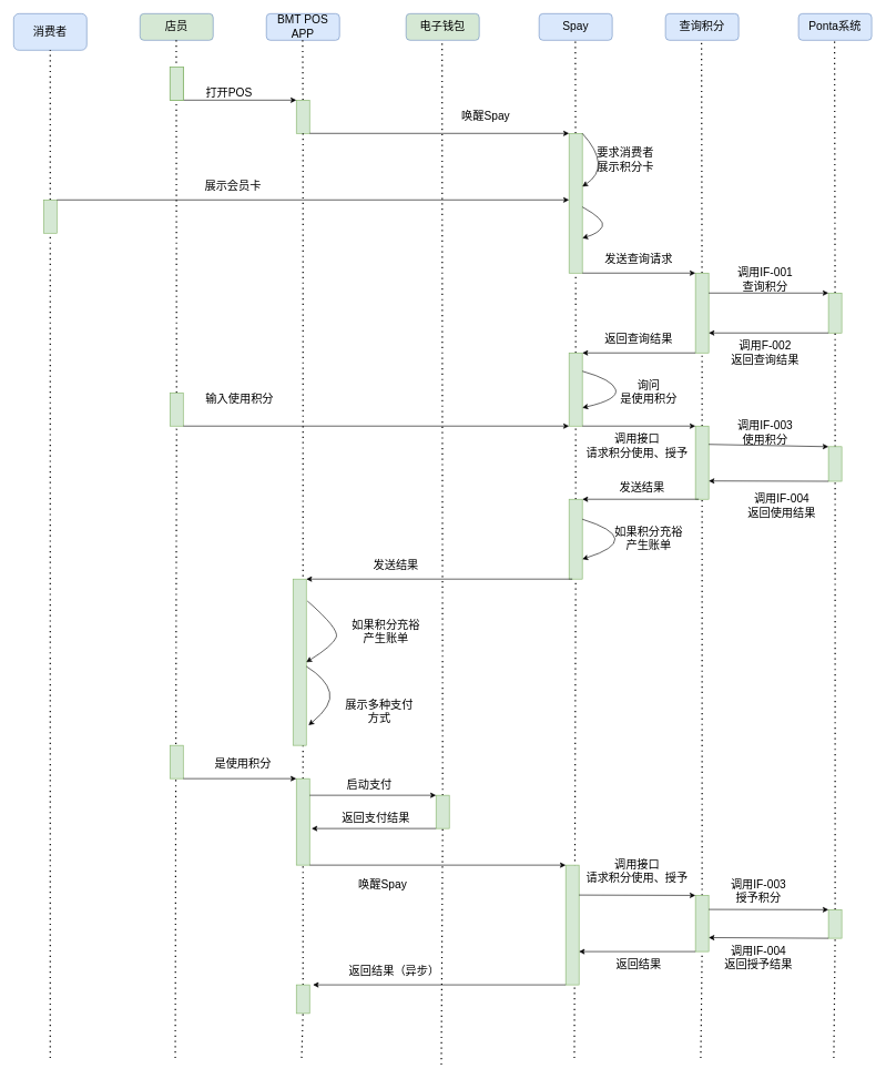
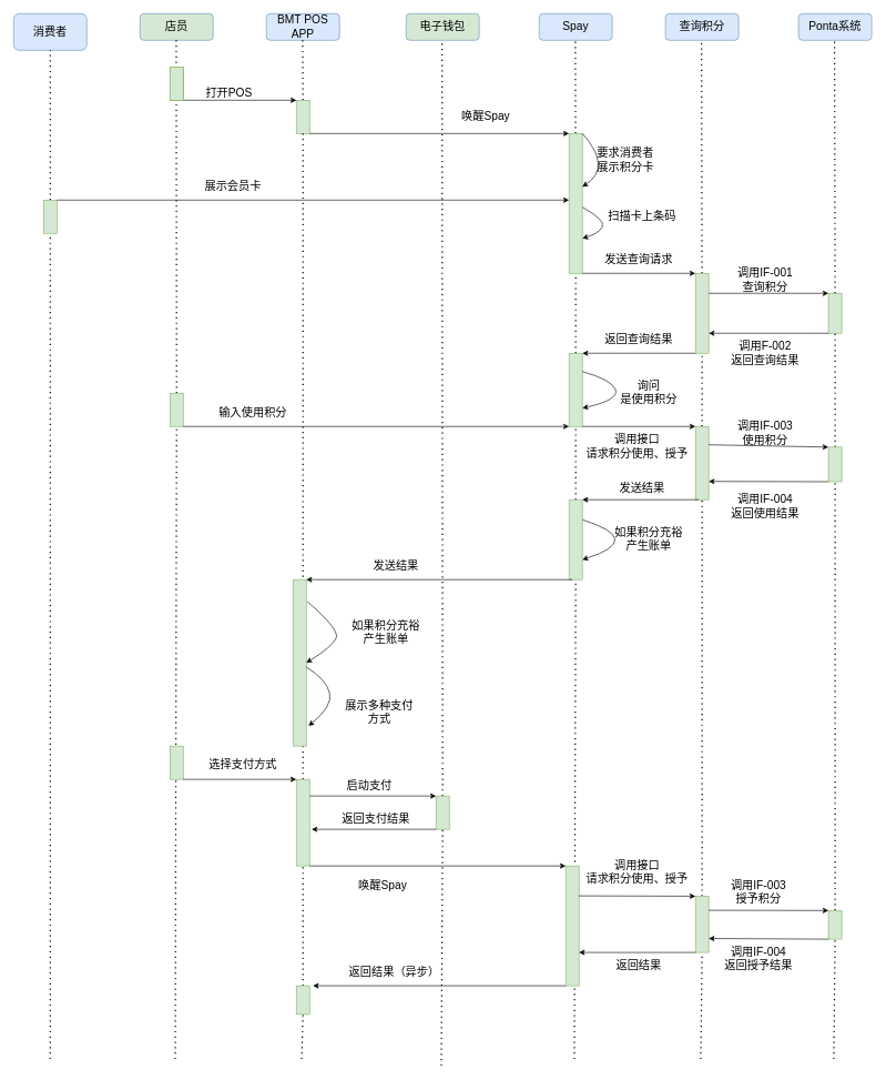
+ <mxCell id="34" value="扫描卡上条码" style="text;html=1;strokeColor=none;fillColor=none;align=center;verticalAlign=middle;whiteSpace=wrap;rounded=0;fontSize=17;" vertex="1" parent="1"><mxGeometry x="900" y="315" width="130" height="20" as="geometry" /></mxCell>
- <mxCell id="54" value="输入使用积分" style="text;html=1;strokeColor=none;fillColor=none;align=center;verticalAlign=middle;whiteSpace=wrap;rounded=0;fontSize=17;" vertex="1" parent="1"><mxGeometry x="300" y="590" width="120" height="20" as="geometry" /></mxCell>
+ <mxCell id="54" value="输入使用积分" style="text;html=1;strokeColor=none;fillColor=none;align=center;verticalAlign=middle;whiteSpace=wrap;rounded=0;fontSize=17;" vertex="1" parent="1"><mxGeometry x="320" y="610" width="120" height="20" as="geometry" /></mxCell>
- <mxCell id="64" value="&lt;div&gt;调用IF-004&lt;/div&gt;&lt;div&gt;返回使用结果&lt;/div&gt;" style="text;html=1;strokeColor=none;fillColor=none;align=center;verticalAlign=middle;whiteSpace=wrap;rounded=0;fontSize=17;" vertex="1" parent="1"><mxGeometry x="1115" y="750" width="120" height="20" as="geometry" /></mxCell>
+ <mxCell id="64" value="&lt;div&gt;调用IF-004&lt;/div&gt;&lt;div&gt;返回使用结果&lt;/div&gt;" style="text;html=1;strokeColor=none;fillColor=none;align=center;verticalAlign=middle;whiteSpace=wrap;rounded=0;fontSize=17;" vertex="1" parent="1"><mxGeometry x="1090" y="750" width="120" height="20" as="geometry" /></mxCell>
- <mxCell id="82" value="是使用积分" style="text;html=1;strokeColor=none;fillColor=none;align=center;verticalAlign=middle;whiteSpace=wrap;rounded=0;fontSize=17;" vertex="1" parent="1"><mxGeometry x="300" y="1139" width="130" height="20" as="geometry" /></mxCell>
+ <mxCell id="82" value="选择支付方式" style="text;html=1;strokeColor=none;fillColor=none;align=center;verticalAlign=middle;whiteSpace=wrap;rounded=0;fontSize=17;" vertex="1" parent="1"><mxGeometry x="300" y="1139" width="130" height="20" as="geometry" /></mxCell>
